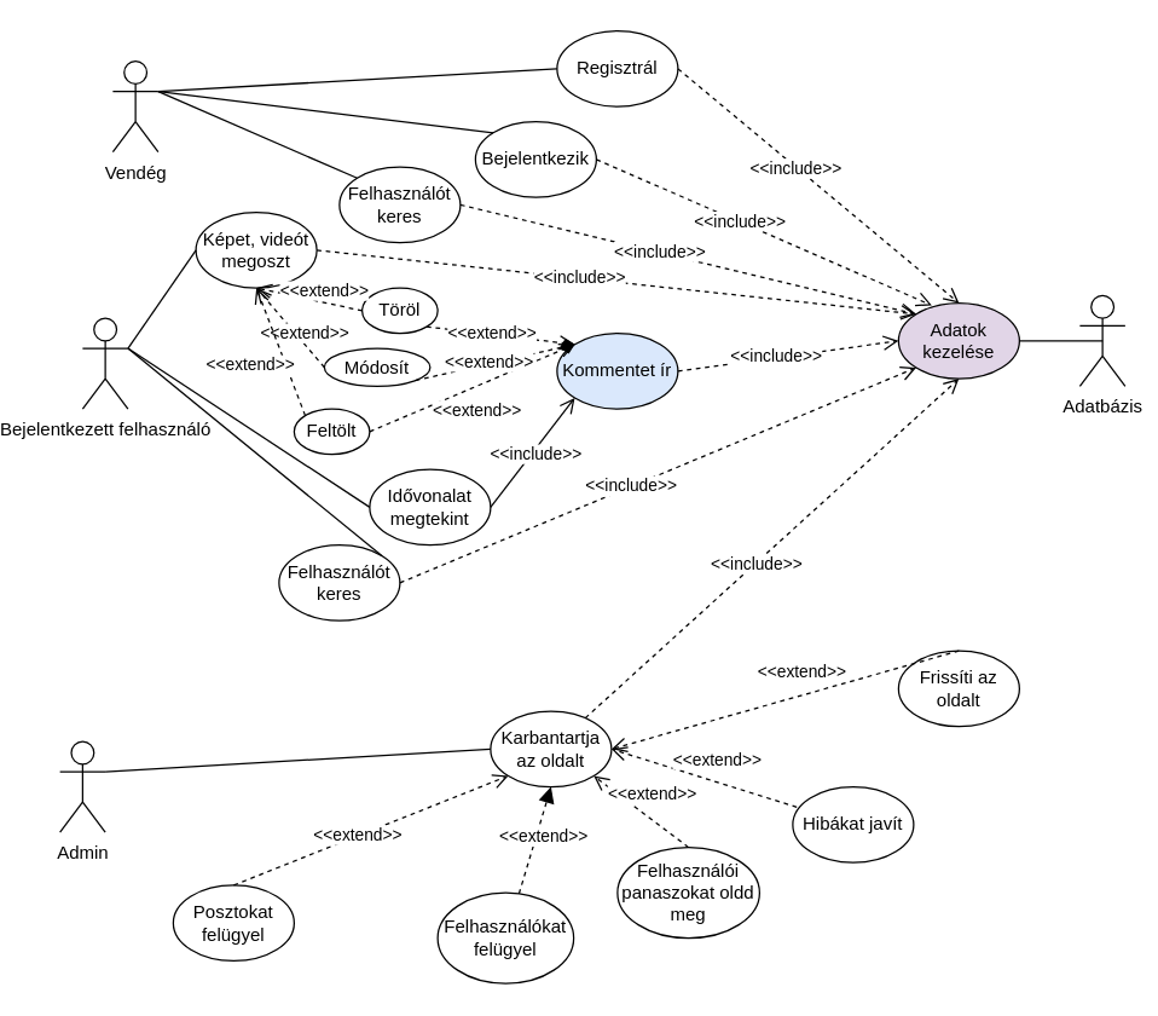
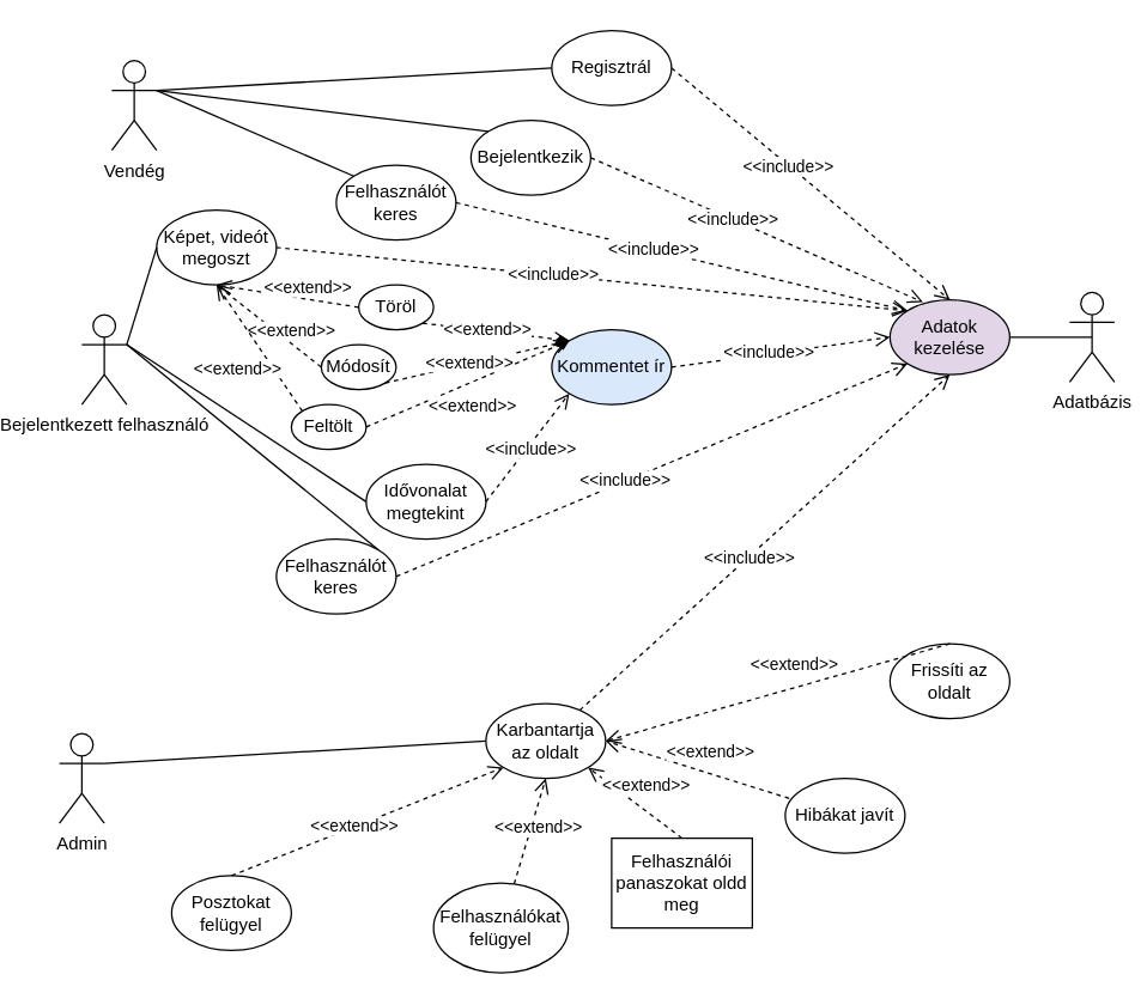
- <mxCell id="32" value="Képet, videót megoszt" style="ellipse;whiteSpace=wrap;html=1;" vertex="1" parent="1"><mxGeometry x="110" y="140" width="80" height="50" as="geometry" /></mxCell>
+ <mxCell id="32" value="Képet, videót megoszt" style="ellipse;whiteSpace=wrap;html=1;" vertex="1" parent="1"><mxGeometry x="85" y="140" width="80" height="50" as="geometry" /></mxCell>
- <mxCell id="43" value="Módosít" style="ellipse;whiteSpace=wrap;html=1;" vertex="1" parent="1"><mxGeometry x="195" y="230" width="70" height="25" as="geometry" /></mxCell>
+ <mxCell id="43" value="Módosít" style="ellipse;whiteSpace=wrap;html=1;" vertex="1" parent="1"><mxGeometry x="195" y="230" width="50" height="30" as="geometry" /></mxCell>
- <mxCell id="34" value="&amp;lt;&amp;lt;include&amp;gt;&amp;gt;" style="html=1;verticalAlign=bottom;endArrow=open;dashed=0;endSize=8;rounded=0;entryX=0;entryY=1;entryDx=0;entryDy=0;exitX=1;exitY=0.5;exitDx=0;exitDy=0;" edge="1" parent="1" source="31" target="33"><mxGeometry x="-0.117" y="-7" relative="1" as="geometry"><mxPoint x="295" y="145" as="sourcePoint" /><mxPoint x="587.32" y="219.35" as="targetPoint" /><mxPoint y="1" as="offset" /></mxGeometry></mxCell>
+ <mxCell id="34" value="&amp;lt;&amp;lt;include&amp;gt;&amp;gt;" style="html=1;verticalAlign=bottom;endArrow=open;dashed=1;endSize=8;rounded=0;entryX=0;entryY=1;entryDx=0;entryDy=0;exitX=1;exitY=0.5;exitDx=0;exitDy=0;" edge="1" parent="1" source="31" target="33"><mxGeometry x="-0.117" y="-7" relative="1" as="geometry"><mxPoint x="295" y="145" as="sourcePoint" /><mxPoint x="587.32" y="219.35" as="targetPoint" /><mxPoint y="1" as="offset" /></mxGeometry></mxCell>
- <mxCell id="23" value="&amp;lt;&amp;lt;extend&amp;gt;&amp;gt;" style="html=1;verticalAlign=bottom;endArrow=block;dashed=1;endSize=8;rounded=0;entryX=0.5;entryY=1;entryDx=0;entryDy=0;" edge="1" parent="1" source="19" target="18"><mxGeometry x="-0.117" y="-7" relative="1" as="geometry"><mxPoint x="165" y="480" as="sourcePoint" /><mxPoint x="246.716" y="452.678" as="targetPoint" /><mxPoint y="1" as="offset" /><Array as="points" /></mxGeometry></mxCell>
+ <mxCell id="23" value="&amp;lt;&amp;lt;extend&amp;gt;&amp;gt;" style="html=1;verticalAlign=bottom;endArrow=open;dashed=1;endSize=8;rounded=0;entryX=0.5;entryY=1;entryDx=0;entryDy=0;" edge="1" parent="1" source="19" target="18"><mxGeometry x="-0.117" y="-7" relative="1" as="geometry"><mxPoint x="165" y="480" as="sourcePoint" /><mxPoint x="246.716" y="452.678" as="targetPoint" /><mxPoint y="1" as="offset" /><Array as="points" /></mxGeometry></mxCell>
- <mxCell id="21" value="Felhasználói panaszokat oldd meg" style="ellipse;whiteSpace=wrap;html=1;" vertex="1" parent="1"><mxGeometry x="389" y="560" width="94" height="60" as="geometry" /></mxCell>
+ <mxCell id="21" value="Felhasználói panaszokat oldd meg" style="whiteSpace=wrap;html=1;rounded=0;" vertex="1" parent="1"><mxGeometry x="389" y="560" width="94" height="60" as="geometry" /></mxCell>
